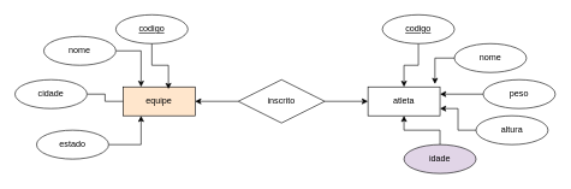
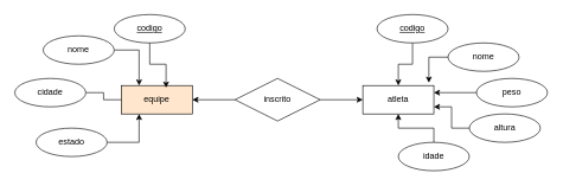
- <mxCell id="22" value="idade" style="ellipse;whiteSpace=wrap;html=1;align=center;fillColor=#e1d5e7;" vertex="1" parent="1"><mxGeometry x="560" y="200" width="100" height="40" as="geometry" /></mxCell>
+ <mxCell id="22" value="idade" style="ellipse;whiteSpace=wrap;html=1;align=center;" vertex="1" parent="1"><mxGeometry x="560" y="200" width="100" height="40" as="geometry" /></mxCell>
